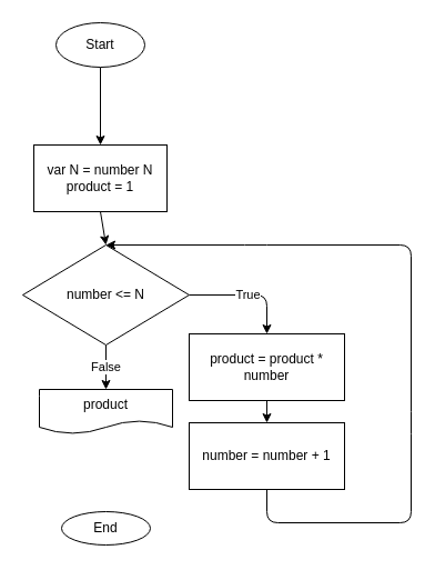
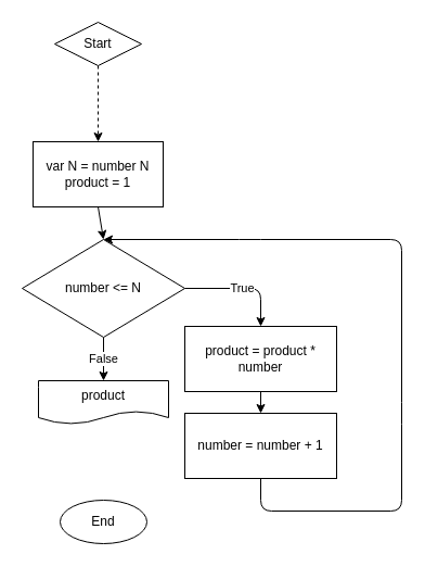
- <mxCell id="3" value="Start" style="ellipse;whiteSpace=wrap;html=1;" vertex="1" parent="1"><mxGeometry x="50" y="20" width="80" height="40" as="geometry" /></mxCell>
+ <mxCell id="3" value="Start" style="rhombus;whiteSpace=wrap;html=1;" vertex="1" parent="1"><mxGeometry x="50" y="20" width="80" height="40" as="geometry" /></mxCell>
- <mxCell id="2" value="" style="edgeStyle=none;html=1;" edge="1" parent="1" source="3" target="5"><mxGeometry relative="1" as="geometry" /></mxCell>
+ <mxCell id="2" value="" style="edgeStyle=none;html=1;dashed=1;" edge="1" parent="1" source="3" target="5"><mxGeometry relative="1" as="geometry" /></mxCell>
- <mxCell id="14" value="End" style="ellipse;whiteSpace=wrap;html=1;" vertex="1" parent="1"><mxGeometry x="55" y="460" width="80" height="30" as="geometry" /></mxCell>
+ <mxCell id="14" value="End" style="ellipse;whiteSpace=wrap;html=1;" vertex="1" parent="1"><mxGeometry x="55" y="460" width="80" height="40" as="geometry" /></mxCell>
